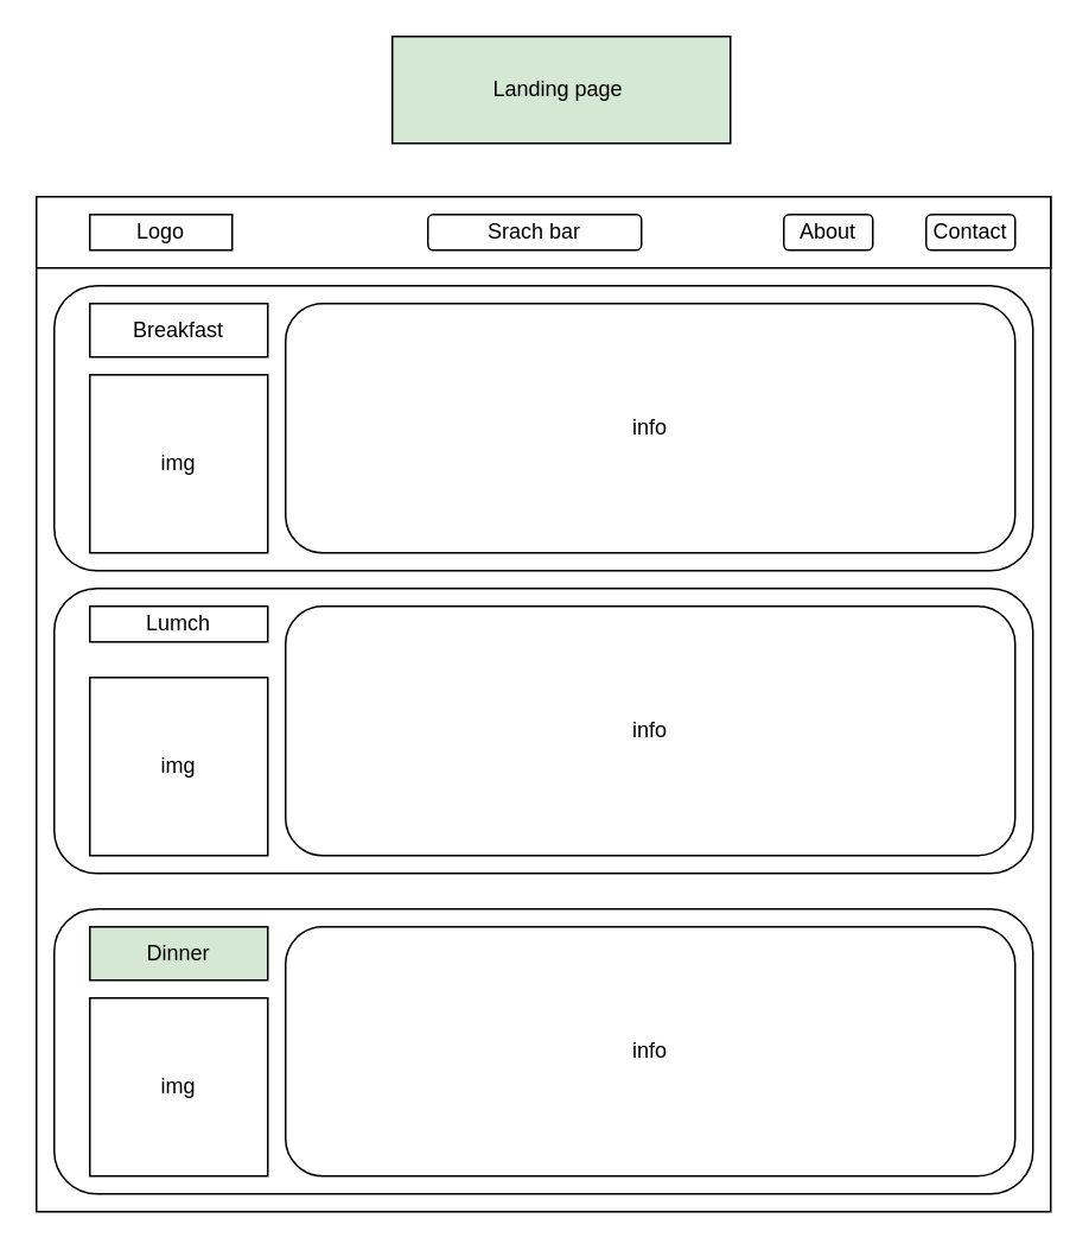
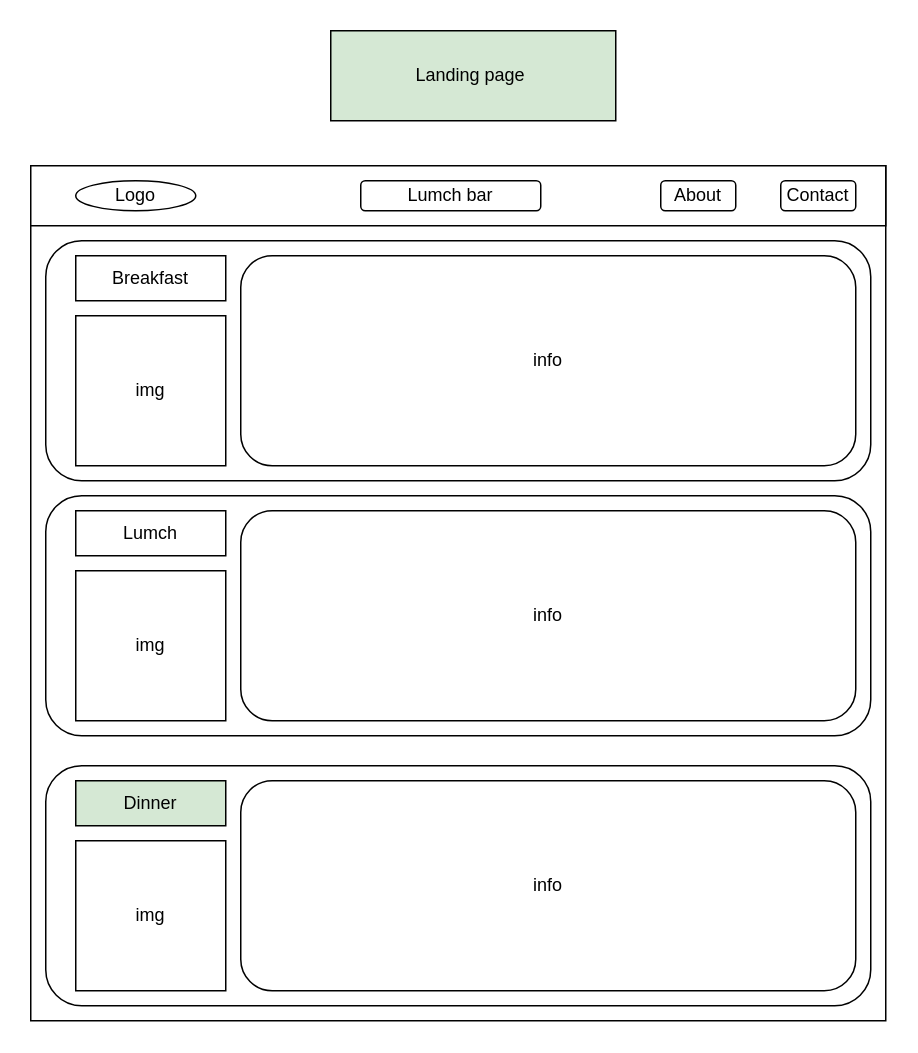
- <mxCell id="9" value="Logo" style="whiteSpace=wrap;html=1;rounded=0;" parent="1" vertex="1"><mxGeometry x="50" y="120" width="80" height="20" as="geometry" /></mxCell>
+ <mxCell id="9" value="Logo" style="ellipse;whiteSpace=wrap;html=1;" parent="1" vertex="1"><mxGeometry x="50" y="120" width="80" height="20" as="geometry" /></mxCell>
- <mxCell id="4" value="Srach bar" style="rounded=1;whiteSpace=wrap;html=1;" parent="1" vertex="1"><mxGeometry x="240" y="120" width="120" height="20" as="geometry" /></mxCell>
+ <mxCell id="4" value="Lumch bar" style="rounded=1;whiteSpace=wrap;html=1;" parent="1" vertex="1"><mxGeometry x="240" y="120" width="120" height="20" as="geometry" /></mxCell>
- <mxCell id="16" value="Lumch" style="rounded=0;whiteSpace=wrap;html=1;" parent="1" vertex="1"><mxGeometry x="50" y="340" width="100" height="20" as="geometry" /></mxCell>
+ <mxCell id="16" value="Lumch" style="rounded=0;whiteSpace=wrap;html=1;" parent="1" vertex="1"><mxGeometry x="50" y="340" width="100" height="30" as="geometry" /></mxCell>
